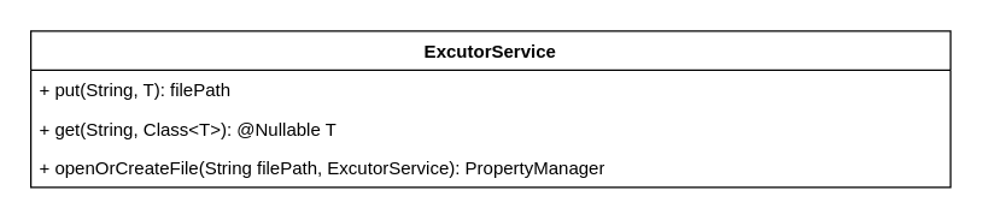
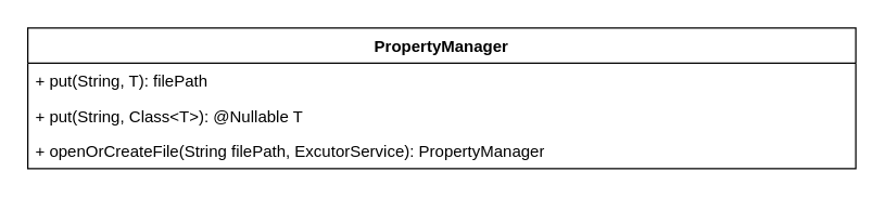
- <mxCell id="2" value="ExcutorService" style="swimlane;fontStyle=1;align=center;verticalAlign=top;childLayout=stackLayout;horizontal=1;startSize=26;horizontalStack=0;resizeParent=1;resizeParentMax=0;resizeLast=0;collapsible=1;marginBottom=0;whiteSpace=wrap;html=1;" parent="1" vertex="1"><mxGeometry x="20" y="20" width="610" height="104" as="geometry" /></mxCell>
+ <mxCell id="2" value="PropertyManager" style="swimlane;fontStyle=1;align=center;verticalAlign=top;childLayout=stackLayout;horizontal=1;startSize=26;horizontalStack=0;resizeParent=1;resizeParentMax=0;resizeLast=0;collapsible=1;marginBottom=0;whiteSpace=wrap;html=1;" parent="1" vertex="1"><mxGeometry x="20" y="20" width="610" height="104" as="geometry" /></mxCell>
- <mxCell id="4" value="+ get(String, Class&amp;lt;T&amp;gt;): @Nullable T" style="text;strokeColor=none;fillColor=none;align=left;verticalAlign=top;spacingLeft=4;spacingRight=4;overflow=hidden;rotatable=0;points=[[0,0.5],[1,0.5]];portConstraint=eastwest;whiteSpace=wrap;html=1;" parent="2" vertex="1"><mxGeometry y="52" width="610" height="26" as="geometry" /></mxCell>
+ <mxCell id="4" value="+ put(String, Class&amp;lt;T&amp;gt;): @Nullable T" style="text;strokeColor=none;fillColor=none;align=left;verticalAlign=top;spacingLeft=4;spacingRight=4;overflow=hidden;rotatable=0;points=[[0,0.5],[1,0.5]];portConstraint=eastwest;whiteSpace=wrap;html=1;" parent="2" vertex="1"><mxGeometry y="52" width="610" height="26" as="geometry" /></mxCell>
